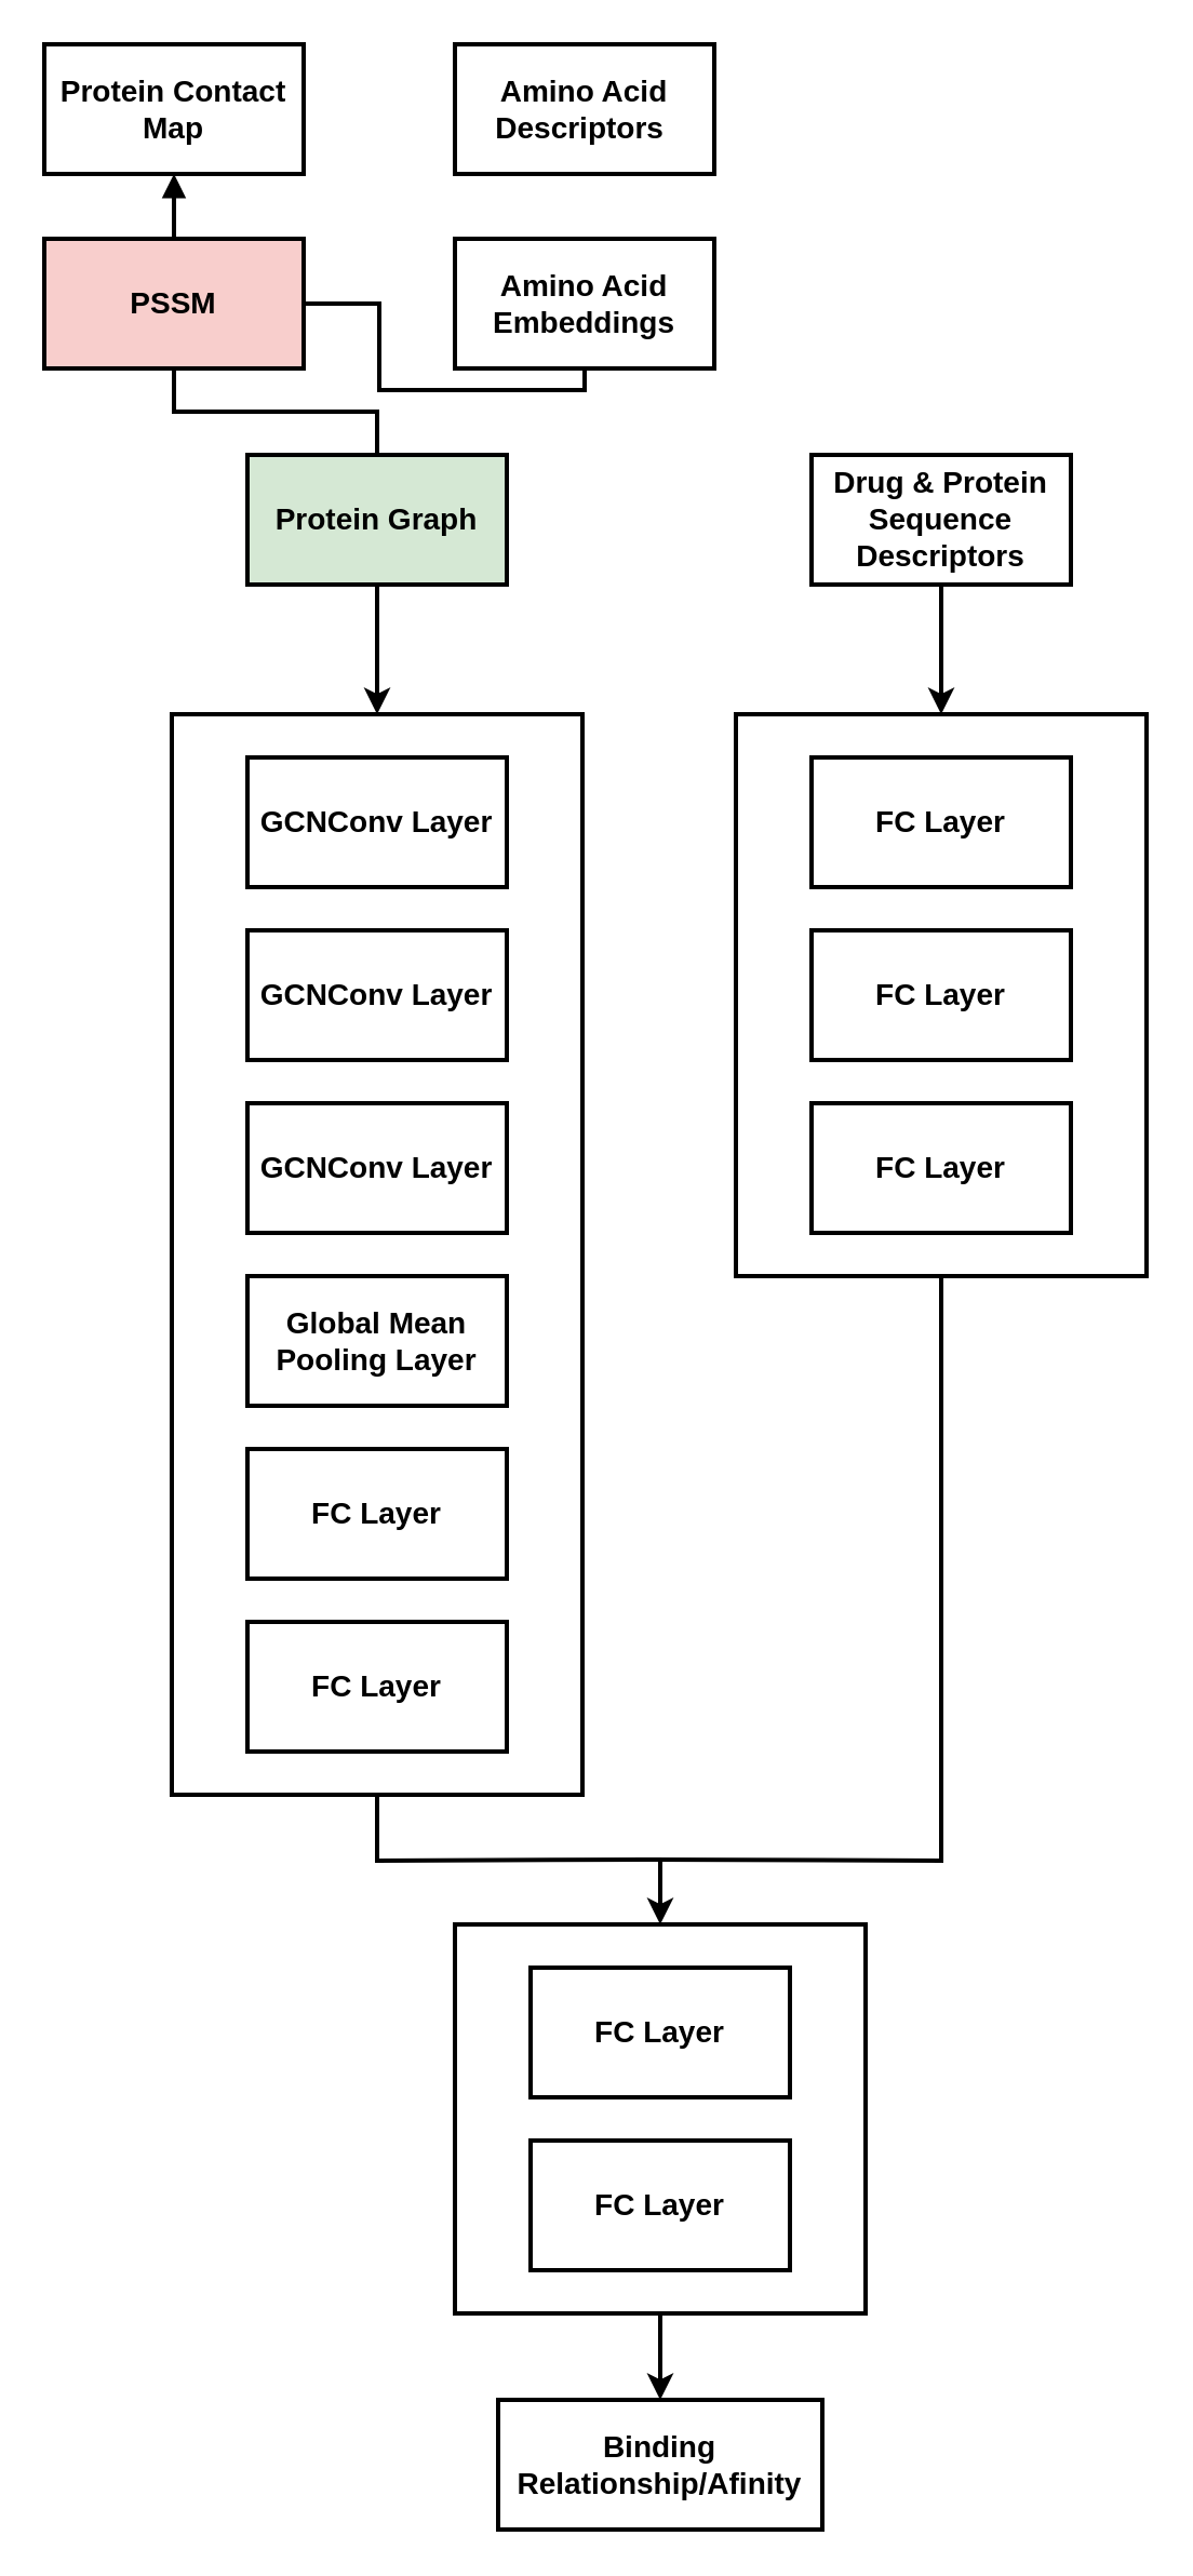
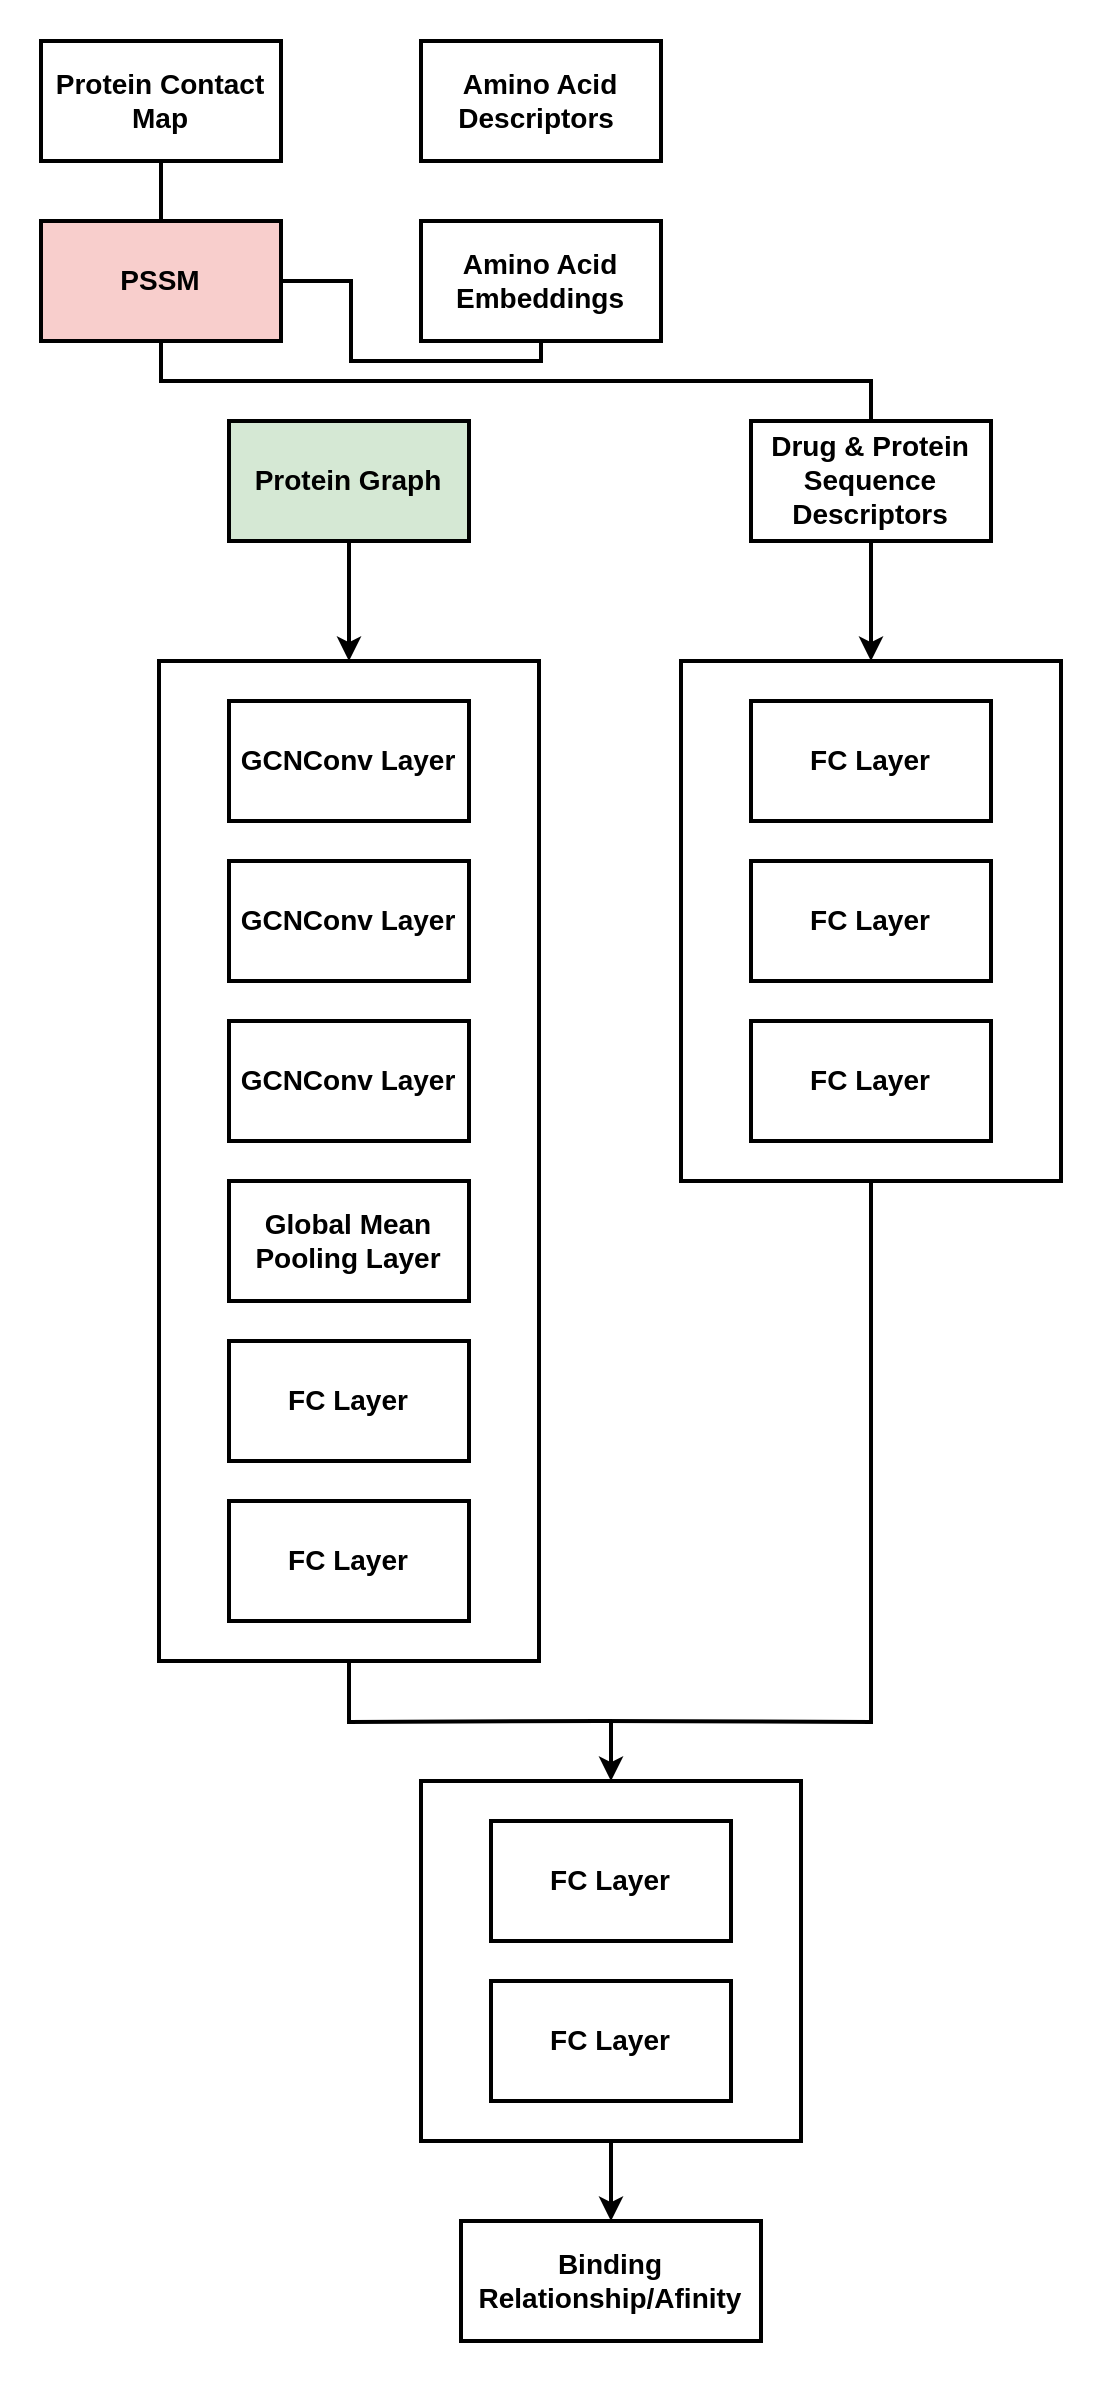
- <mxCell id="30" value="" style="endArrow=block;html=1;rounded=0;strokeWidth=2;entryX=0.5;entryY=1;entryDx=0;entryDy=0;exitX=0.5;exitY=0;exitDx=0;exitDy=0;" parent="1" source="28" target="27" edge="1"><mxGeometry width="50" height="50" relative="1" as="geometry"><mxPoint x="210" y="150" as="sourcePoint" /><mxPoint x="260" y="100" as="targetPoint" /></mxGeometry></mxCell>
+ <mxCell id="30" value="" style="endArrow=none;html=1;rounded=0;strokeWidth=2;entryX=0.5;entryY=1;entryDx=0;entryDy=0;exitX=0.5;exitY=0;exitDx=0;exitDy=0;" parent="1" source="28" target="27" edge="1"><mxGeometry width="50" height="50" relative="1" as="geometry"><mxPoint x="210" y="150" as="sourcePoint" /><mxPoint x="260" y="100" as="targetPoint" /></mxGeometry></mxCell>
- <mxCell id="31" value="" style="endArrow=none;html=1;rounded=0;exitX=0.5;exitY=1;exitDx=0;exitDy=0;strokeWidth=2;edgeStyle=orthogonalEdgeStyle;entryX=0.5;entryY=0;entryDx=0;entryDy=0;" parent="1" source="28" target="7" edge="1"><mxGeometry width="50" height="50" relative="1" as="geometry"><mxPoint x="210" y="150" as="sourcePoint" /><mxPoint x="80" y="190" as="targetPoint" /></mxGeometry></mxCell>
+ <mxCell id="31" value="" style="endArrow=none;html=1;rounded=0;exitX=0.5;exitY=1;exitDx=0;exitDy=0;strokeWidth=2;edgeStyle=orthogonalEdgeStyle;" parent="1" source="28" target="17" edge="1"><mxGeometry width="50" height="50" relative="1" as="geometry"><mxPoint x="210" y="150" as="sourcePoint" /><mxPoint x="80" y="190" as="targetPoint" /></mxGeometry></mxCell>
